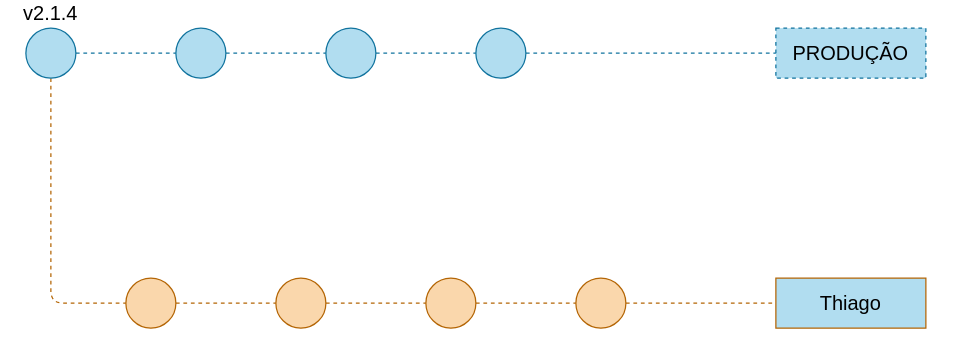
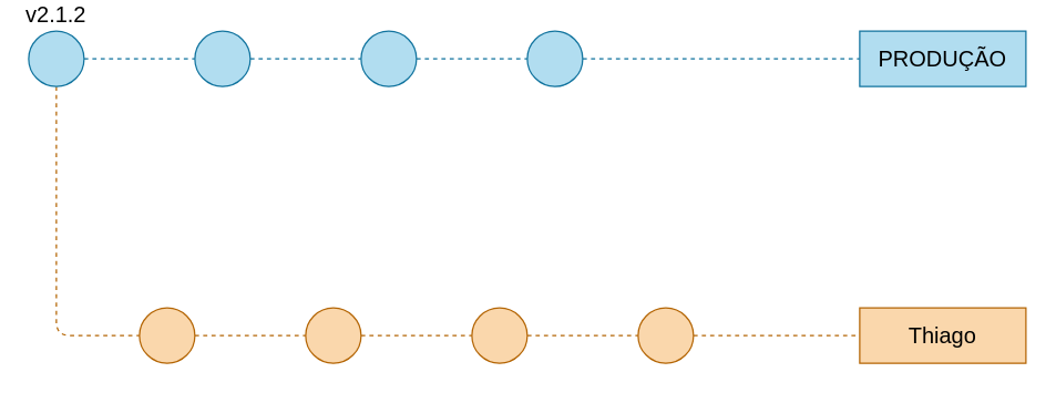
- <mxCell id="4" value="v2.1.4" style="ellipse;whiteSpace=wrap;html=1;aspect=fixed;fillColor=#b1ddf0;strokeColor=#10739e;labelPosition=center;verticalLabelPosition=top;align=center;verticalAlign=bottom;fontStyle=0;labelBackgroundColor=none;fontSize=16;" parent="1" vertex="1"><mxGeometry x="20" y="20" width="40" height="40" as="geometry" /></mxCell>
+ <mxCell id="4" value="v2.1.2" style="ellipse;whiteSpace=wrap;html=1;aspect=fixed;fillColor=#b1ddf0;strokeColor=#10739e;labelPosition=center;verticalLabelPosition=top;align=center;verticalAlign=bottom;fontStyle=0;labelBackgroundColor=none;fontSize=16;" parent="1" vertex="1"><mxGeometry x="20" y="20" width="40" height="40" as="geometry" /></mxCell>
- <mxCell id="11" value="PRODUÇÃO" style="whiteSpace=wrap;html=1;fontSize=16;verticalAlign=middle;fillColor=#b1ddf0;strokeColor=#10739e;fontStyle=0;labelBackgroundColor=none;dashed=1;" parent="1" vertex="1"><mxGeometry x="620" y="20" width="120" height="40" as="geometry" /></mxCell>
+ <mxCell id="11" value="PRODUÇÃO" style="whiteSpace=wrap;html=1;fontSize=16;verticalAlign=middle;fillColor=#b1ddf0;strokeColor=#10739e;fontStyle=0;labelBackgroundColor=none;" parent="1" vertex="1"><mxGeometry x="620" y="20" width="120" height="40" as="geometry" /></mxCell>
- <mxCell id="20" value="Thiago" style="whiteSpace=wrap;html=1;fontSize=16;verticalAlign=middle;fillColor=#b1ddf0;strokeColor=#b46504;fontStyle=0;labelBackgroundColor=none;" parent="1" vertex="1"><mxGeometry x="620" y="220" width="120" height="40" as="geometry" /></mxCell>
+ <mxCell id="20" value="Thiago" style="whiteSpace=wrap;html=1;fontSize=16;verticalAlign=middle;fillColor=#fad7ac;strokeColor=#b46504;fontStyle=0;labelBackgroundColor=none;" parent="1" vertex="1"><mxGeometry x="620" y="220" width="120" height="40" as="geometry" /></mxCell>
